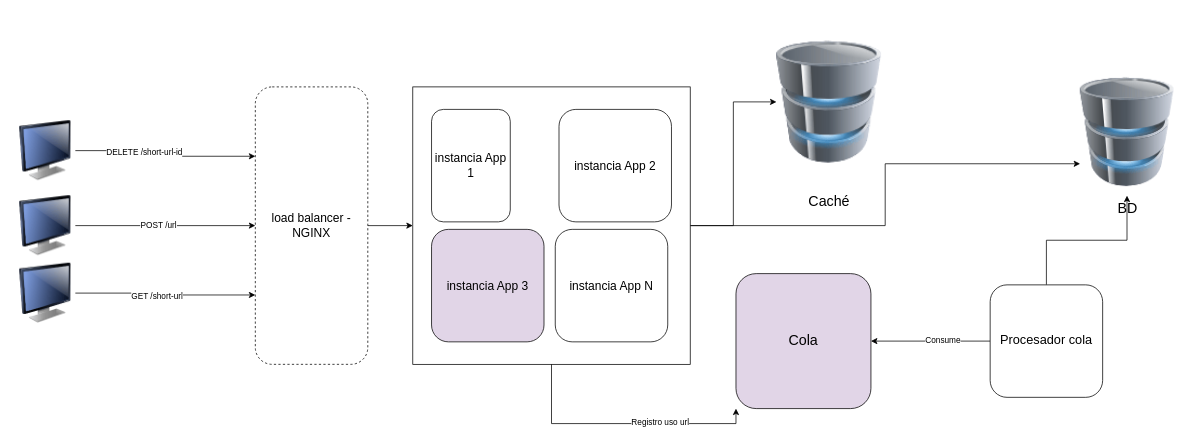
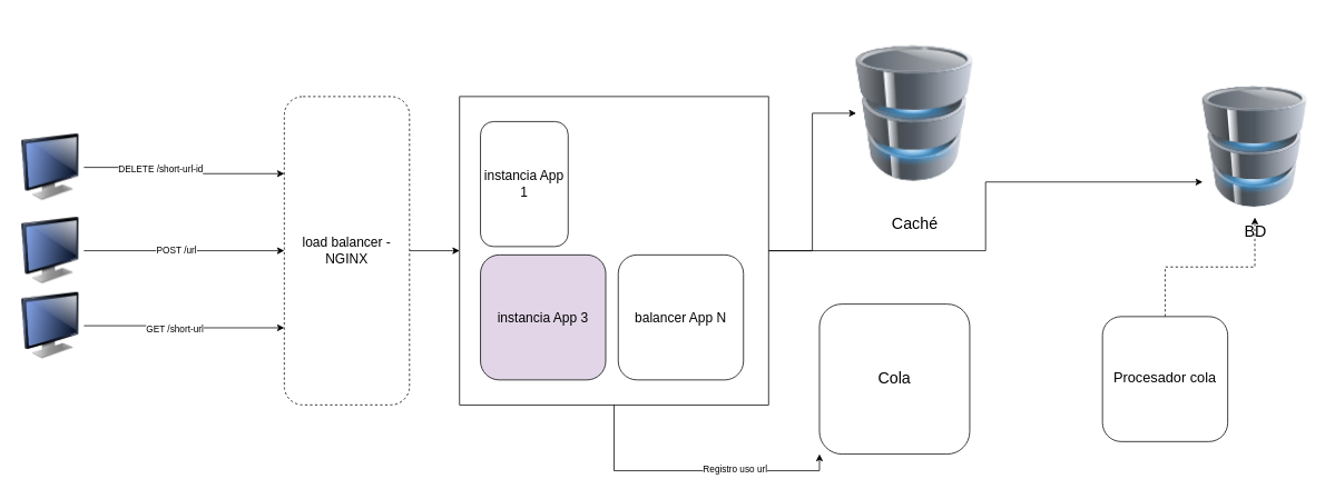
- <mxCell id="22" value="Caché" style="image;html=1;image=img/lib/clip_art/computers/Database_128x128.png;fontSize=19;" vertex="1" parent="1"><mxGeometry x="1035" y="20" width="140" height="230" as="geometry" /></mxCell>
+ <mxCell id="22" value="Caché" style="image;html=1;image=img/lib/clip_art/computers/Database_128x128.png;fontSize=19;" vertex="1" parent="1"><mxGeometry x="1025" y="20" width="140" height="230" as="geometry" /></mxCell>
- <mxCell id="23" value="instancia App 2" style="rounded=1;whiteSpace=wrap;html=1;fontSize=16;" vertex="1" parent="1"><mxGeometry x="745" y="145" width="150" height="150" as="geometry" /></mxCell>
- <mxCell id="27" style="edgeStyle=orthogonalEdgeStyle;rounded=0;orthogonalLoop=1;jettySize=auto;html=1;fontSize=19;" edge="1" parent="1" source="28" target="21"><mxGeometry relative="1" as="geometry" /></mxCell>
+ <mxCell id="27" style="edgeStyle=orthogonalEdgeStyle;rounded=0;orthogonalLoop=1;jettySize=auto;html=1;fontSize=19;dashed=1;" edge="1" parent="1" source="28" target="21"><mxGeometry relative="1" as="geometry" /></mxCell>
- <mxCell id="29" value="instancia App N" style="rounded=1;whiteSpace=wrap;html=1;fontSize=16;" vertex="1" parent="1"><mxGeometry x="740" y="305" width="150" height="150" as="geometry" /></mxCell>
+ <mxCell id="29" value="balancer App N" style="rounded=1;whiteSpace=wrap;html=1;fontSize=16;" vertex="1" parent="1"><mxGeometry x="740" y="305" width="150" height="150" as="geometry" /></mxCell>
- <mxCell id="20" value="Cola" style="rounded=1;whiteSpace=wrap;html=1;fontSize=19;fillColor=#e1d5e7;" vertex="1" parent="1"><mxGeometry x="981" y="364" width="180" height="180" as="geometry" /></mxCell>
+ <mxCell id="20" value="Cola" style="rounded=1;whiteSpace=wrap;html=1;fontSize=19;" vertex="1" parent="1"><mxGeometry x="981" y="364" width="180" height="180" as="geometry" /></mxCell>
- <mxCell id="25" style="edgeStyle=orthogonalEdgeStyle;rounded=0;orthogonalLoop=1;jettySize=auto;html=1;entryX=1;entryY=0.5;entryDx=0;entryDy=0;" edge="1" parent="1" source="28" target="20"><mxGeometry relative="1" as="geometry" /></mxCell>
- <mxCell id="26" value="Consume" style="edgeLabel;html=1;align=center;verticalAlign=middle;resizable=0;points=[];" vertex="1" connectable="0" parent="25"><mxGeometry x="-0.186" y="-2" relative="1" as="geometry"><mxPoint x="1" as="offset" /></mxGeometry></mxCell>
